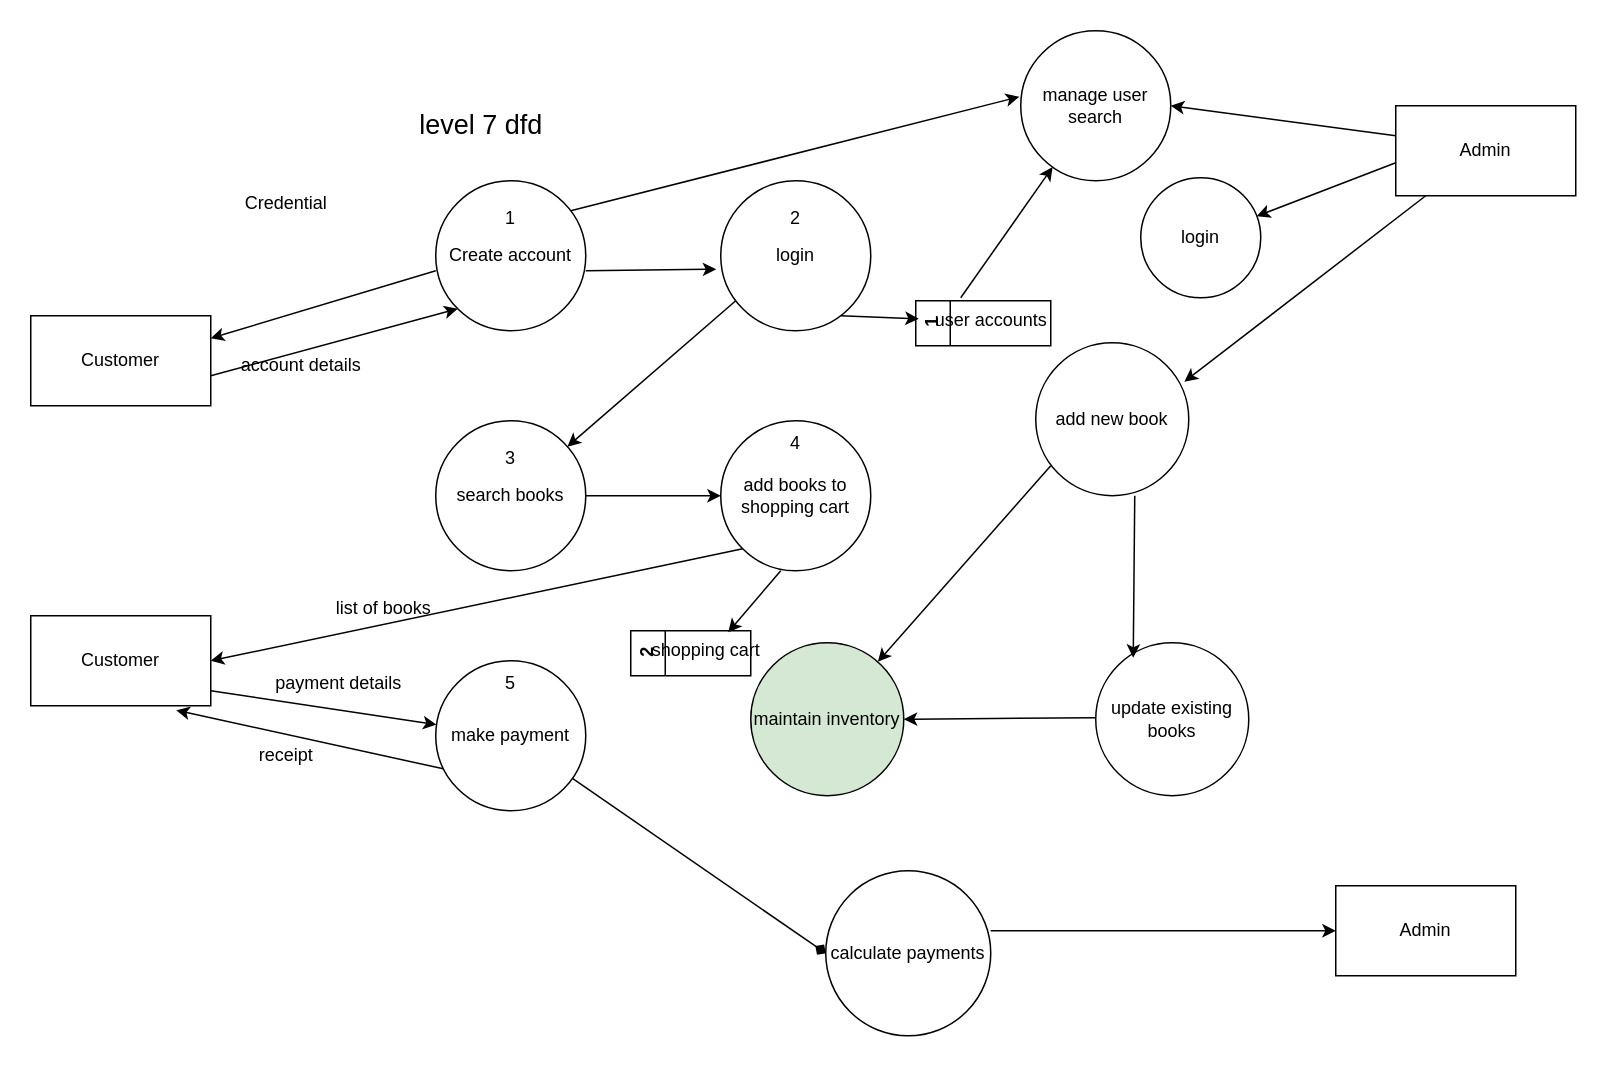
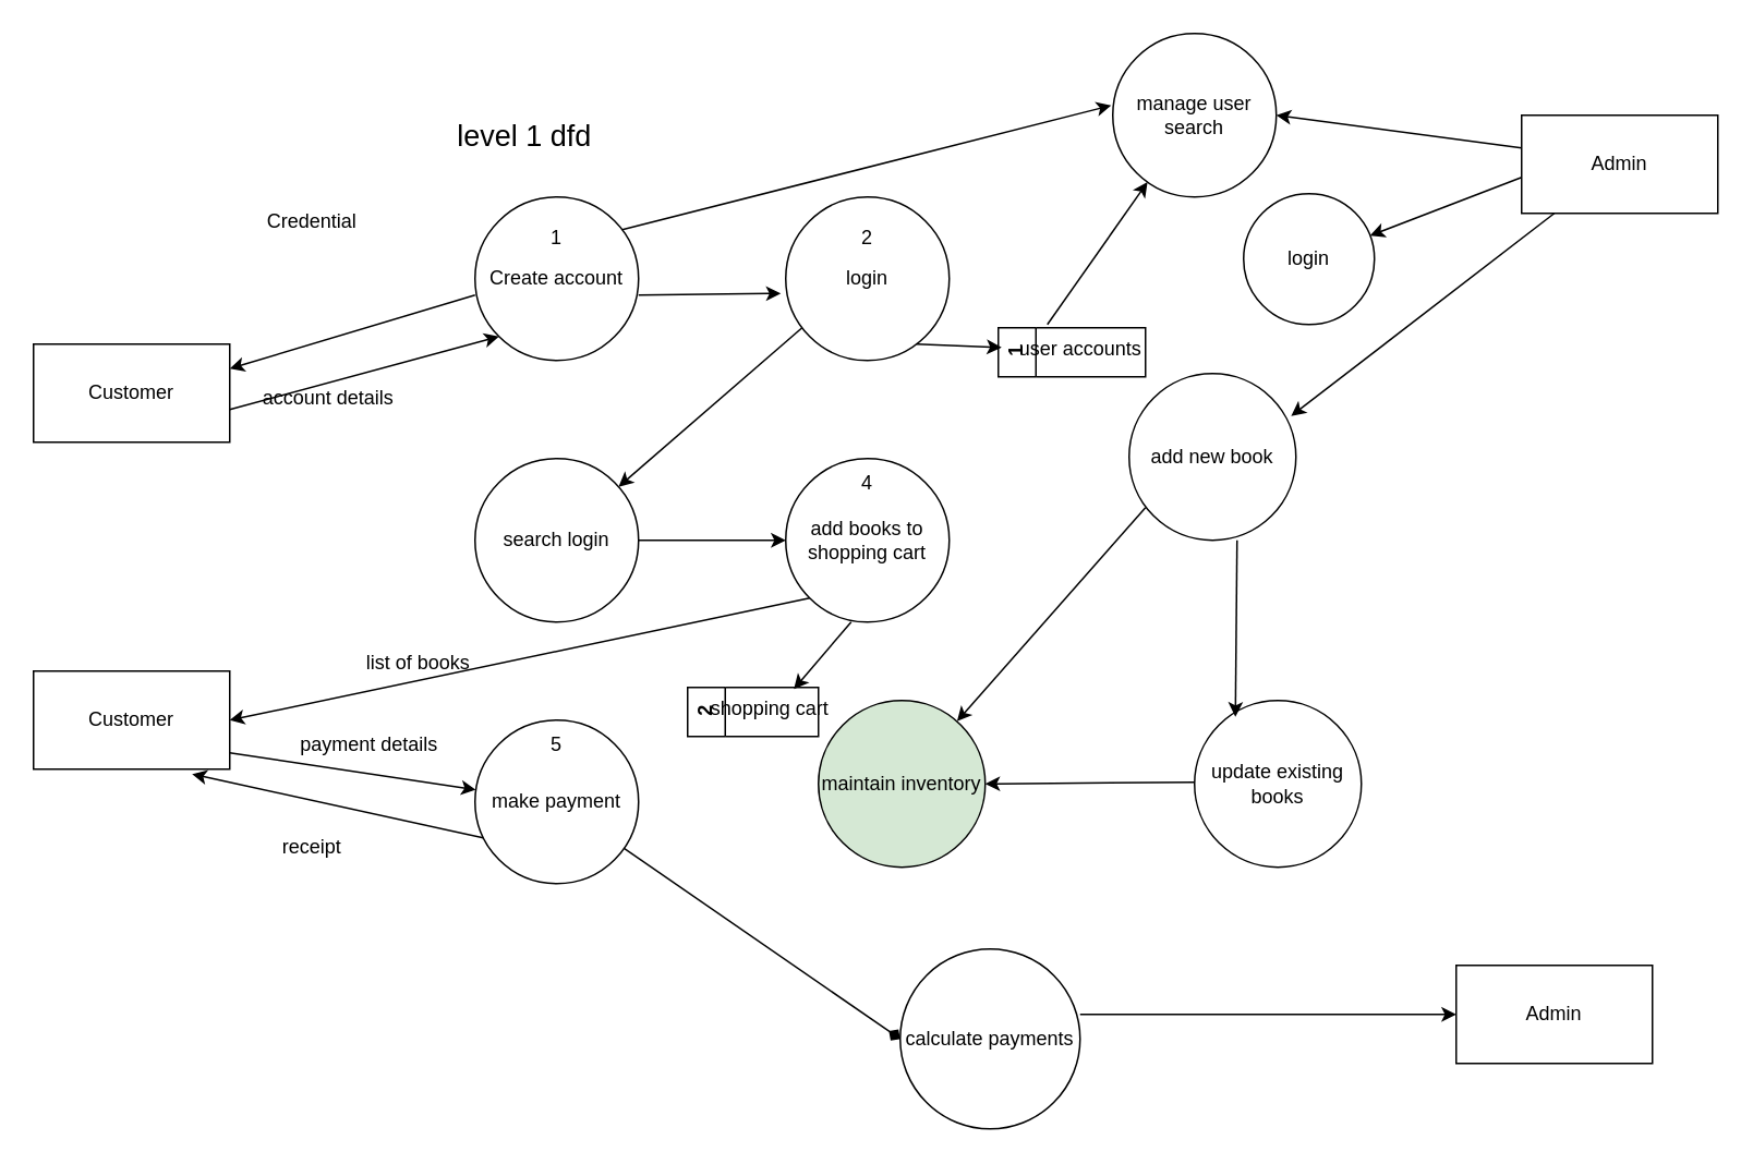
- <mxCell id="8" value="&lt;font style=&quot;font-size: 18px;&quot;&gt;level 7 dfd&lt;/font&gt;" style="text;html=1;align=center;verticalAlign=middle;resizable=0;points=[];autosize=1;strokeColor=none;fillColor=none;" vertex="1" parent="1"><mxGeometry x="265" y="63" width="110" height="40" as="geometry" /></mxCell>
+ <mxCell id="8" value="&lt;font style=&quot;font-size: 18px;&quot;&gt;level 1 dfd&lt;/font&gt;" style="text;html=1;align=center;verticalAlign=middle;resizable=0;points=[];autosize=1;strokeColor=none;fillColor=none;" vertex="1" parent="1"><mxGeometry x="265" y="63" width="110" height="40" as="geometry" /></mxCell>
- <mxCell id="25" value="3" style="text;html=1;align=center;verticalAlign=middle;whiteSpace=wrap;rounded=0;" vertex="1" parent="1"><mxGeometry x="310" y="290" width="60" height="30" as="geometry" /></mxCell>
- <mxCell id="3" value="search books" style="ellipse;whiteSpace=wrap;html=1;aspect=fixed;" vertex="1" parent="1"><mxGeometry x="290" y="280" width="100" height="100" as="geometry" /></mxCell>
+ <mxCell id="3" value="search login" style="ellipse;whiteSpace=wrap;html=1;aspect=fixed;" vertex="1" parent="1"><mxGeometry x="290" y="280" width="100" height="100" as="geometry" /></mxCell>
- <mxCell id="22" value="receipt" style="text;html=1;align=center;verticalAlign=middle;resizable=0;points=[];autosize=1;strokeColor=none;fillColor=none;" vertex="1" parent="1"><mxGeometry x="160" y="488" width="60" height="30" as="geometry" /></mxCell>
+ <mxCell id="22" value="receipt" style="text;html=1;align=center;verticalAlign=middle;resizable=0;points=[];autosize=1;strokeColor=none;fillColor=none;" vertex="1" parent="1"><mxGeometry x="160" y="503" width="60" height="30" as="geometry" /></mxCell>
